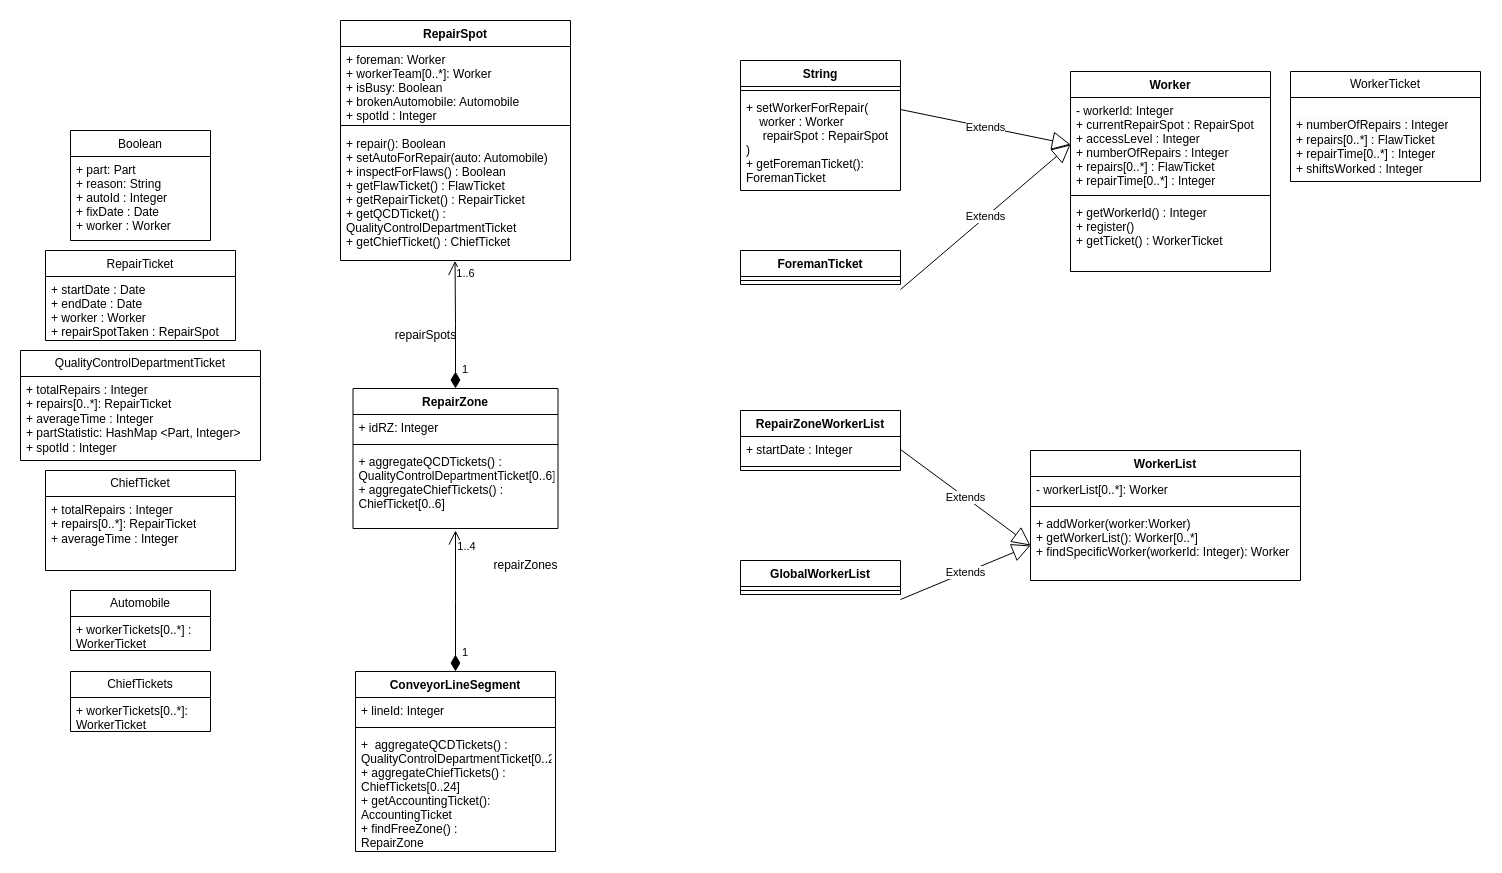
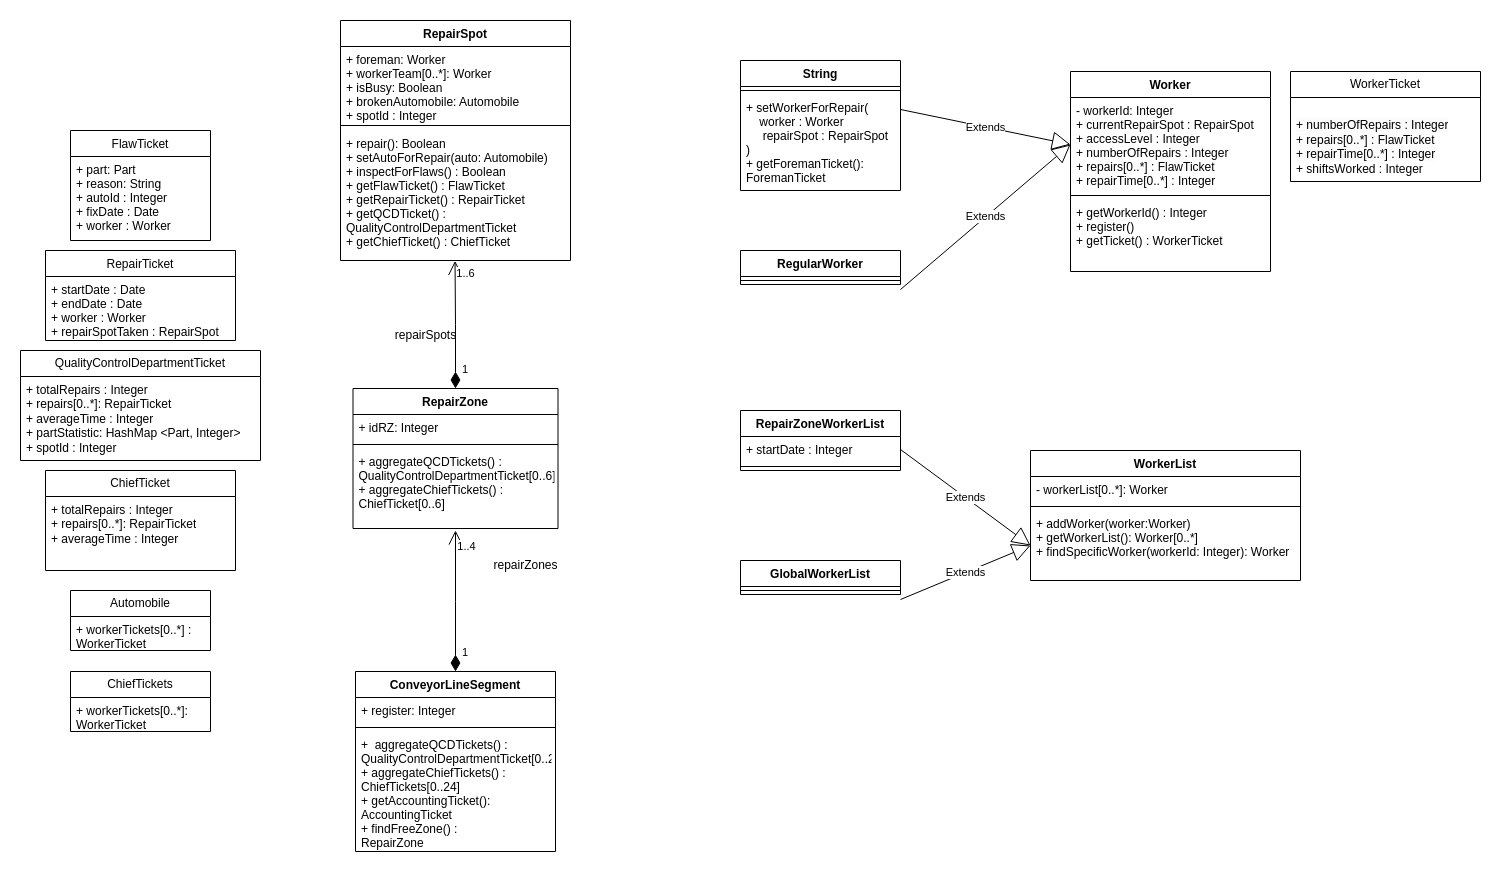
- <mxCell id="29" value="Boolean" style="swimlane;fontStyle=0;childLayout=stackLayout;horizontal=1;startSize=26;fillColor=none;horizontalStack=0;resizeParent=1;resizeParentMax=0;resizeLast=0;collapsible=1;marginBottom=0;" parent="1" vertex="1"><mxGeometry x="70" y="130" width="140" height="110" as="geometry" /></mxCell>
+ <mxCell id="29" value="FlawTicket" style="swimlane;fontStyle=0;childLayout=stackLayout;horizontal=1;startSize=26;fillColor=none;horizontalStack=0;resizeParent=1;resizeParentMax=0;resizeLast=0;collapsible=1;marginBottom=0;" parent="1" vertex="1"><mxGeometry x="70" y="130" width="140" height="110" as="geometry" /></mxCell>
- <mxCell id="36" value="ForemanTicket" style="swimlane;fontStyle=1;align=center;verticalAlign=top;childLayout=stackLayout;horizontal=1;startSize=26;horizontalStack=0;resizeParent=1;resizeParentMax=0;resizeLast=0;collapsible=1;marginBottom=0;" parent="1" vertex="1"><mxGeometry x="740" y="250" width="160" height="34" as="geometry" /></mxCell>
+ <mxCell id="36" value="RegularWorker" style="swimlane;fontStyle=1;align=center;verticalAlign=top;childLayout=stackLayout;horizontal=1;startSize=26;horizontalStack=0;resizeParent=1;resizeParentMax=0;resizeLast=0;collapsible=1;marginBottom=0;" parent="1" vertex="1"><mxGeometry x="740" y="250" width="160" height="34" as="geometry" /></mxCell>
- <mxCell id="7" value="+ lineId: Integer" style="text;strokeColor=none;fillColor=none;align=left;verticalAlign=top;spacingLeft=4;spacingRight=4;overflow=hidden;rotatable=0;points=[[0,0.5],[1,0.5]];portConstraint=eastwest;" parent="6" vertex="1"><mxGeometry y="26" width="200" height="26" as="geometry" /></mxCell>
+ <mxCell id="7" value="+ register: Integer" style="text;strokeColor=none;fillColor=none;align=left;verticalAlign=top;spacingLeft=4;spacingRight=4;overflow=hidden;rotatable=0;points=[[0,0.5],[1,0.5]];portConstraint=eastwest;" parent="6" vertex="1"><mxGeometry y="26" width="200" height="26" as="geometry" /></mxCell>
